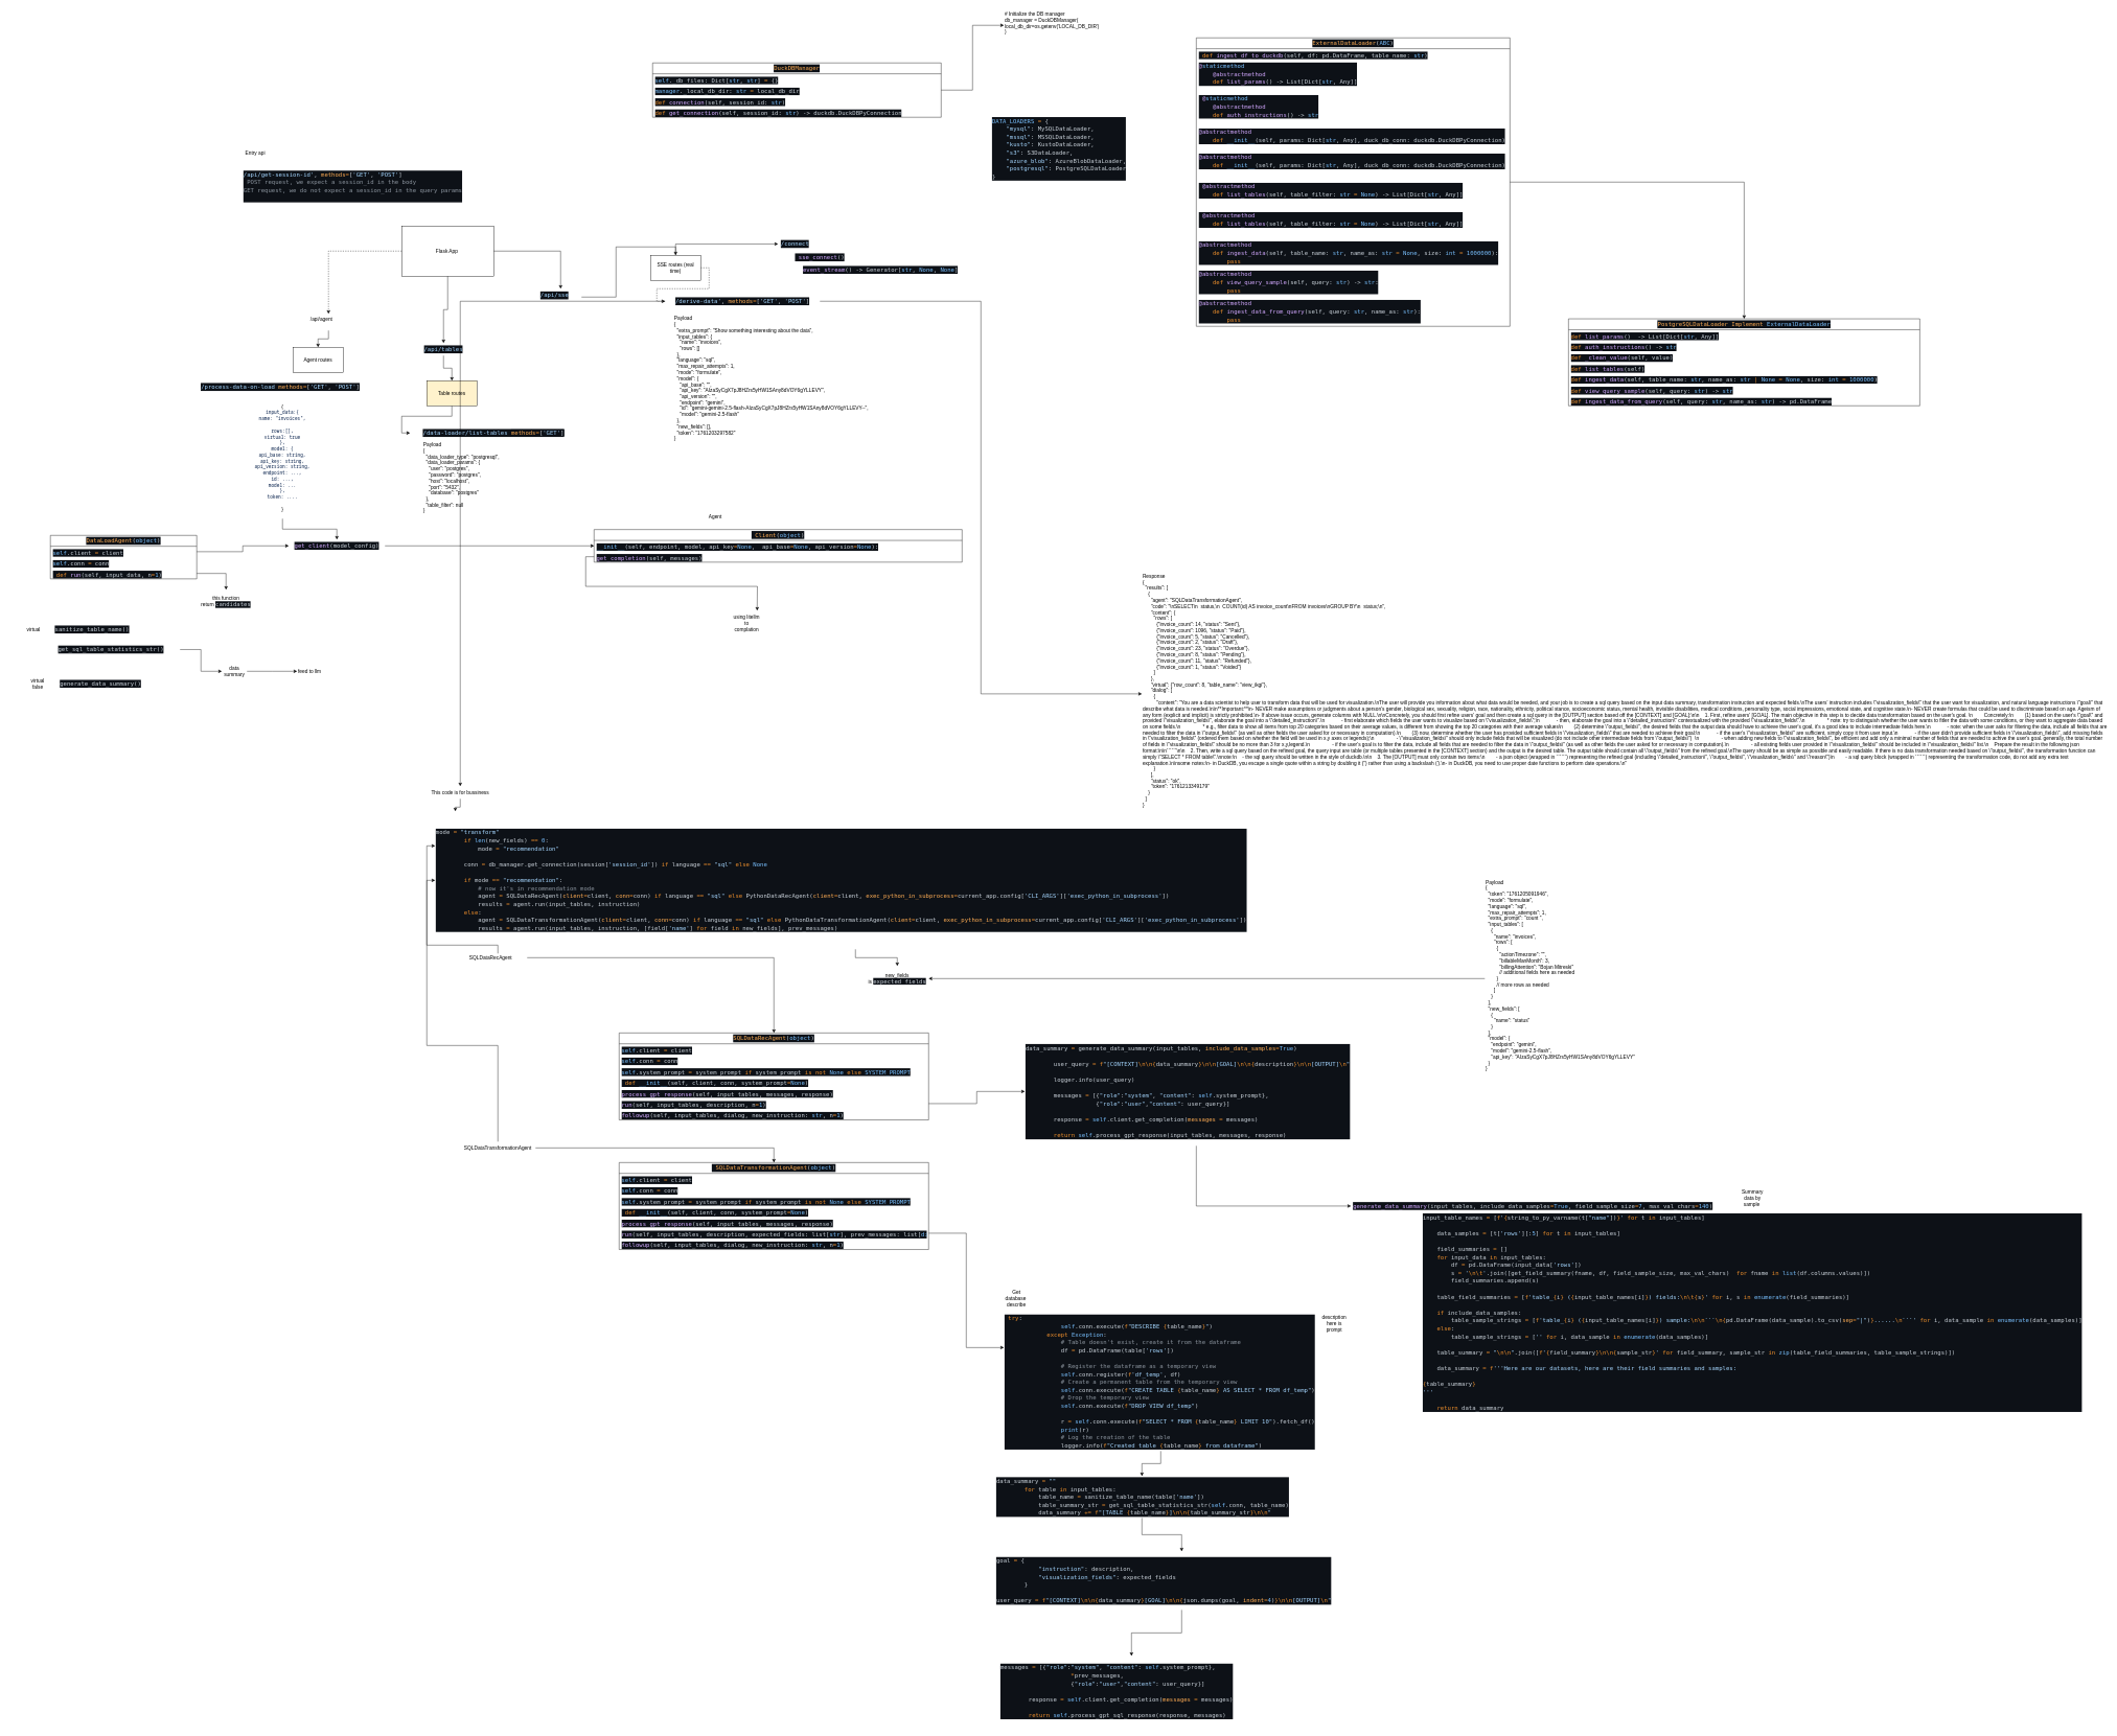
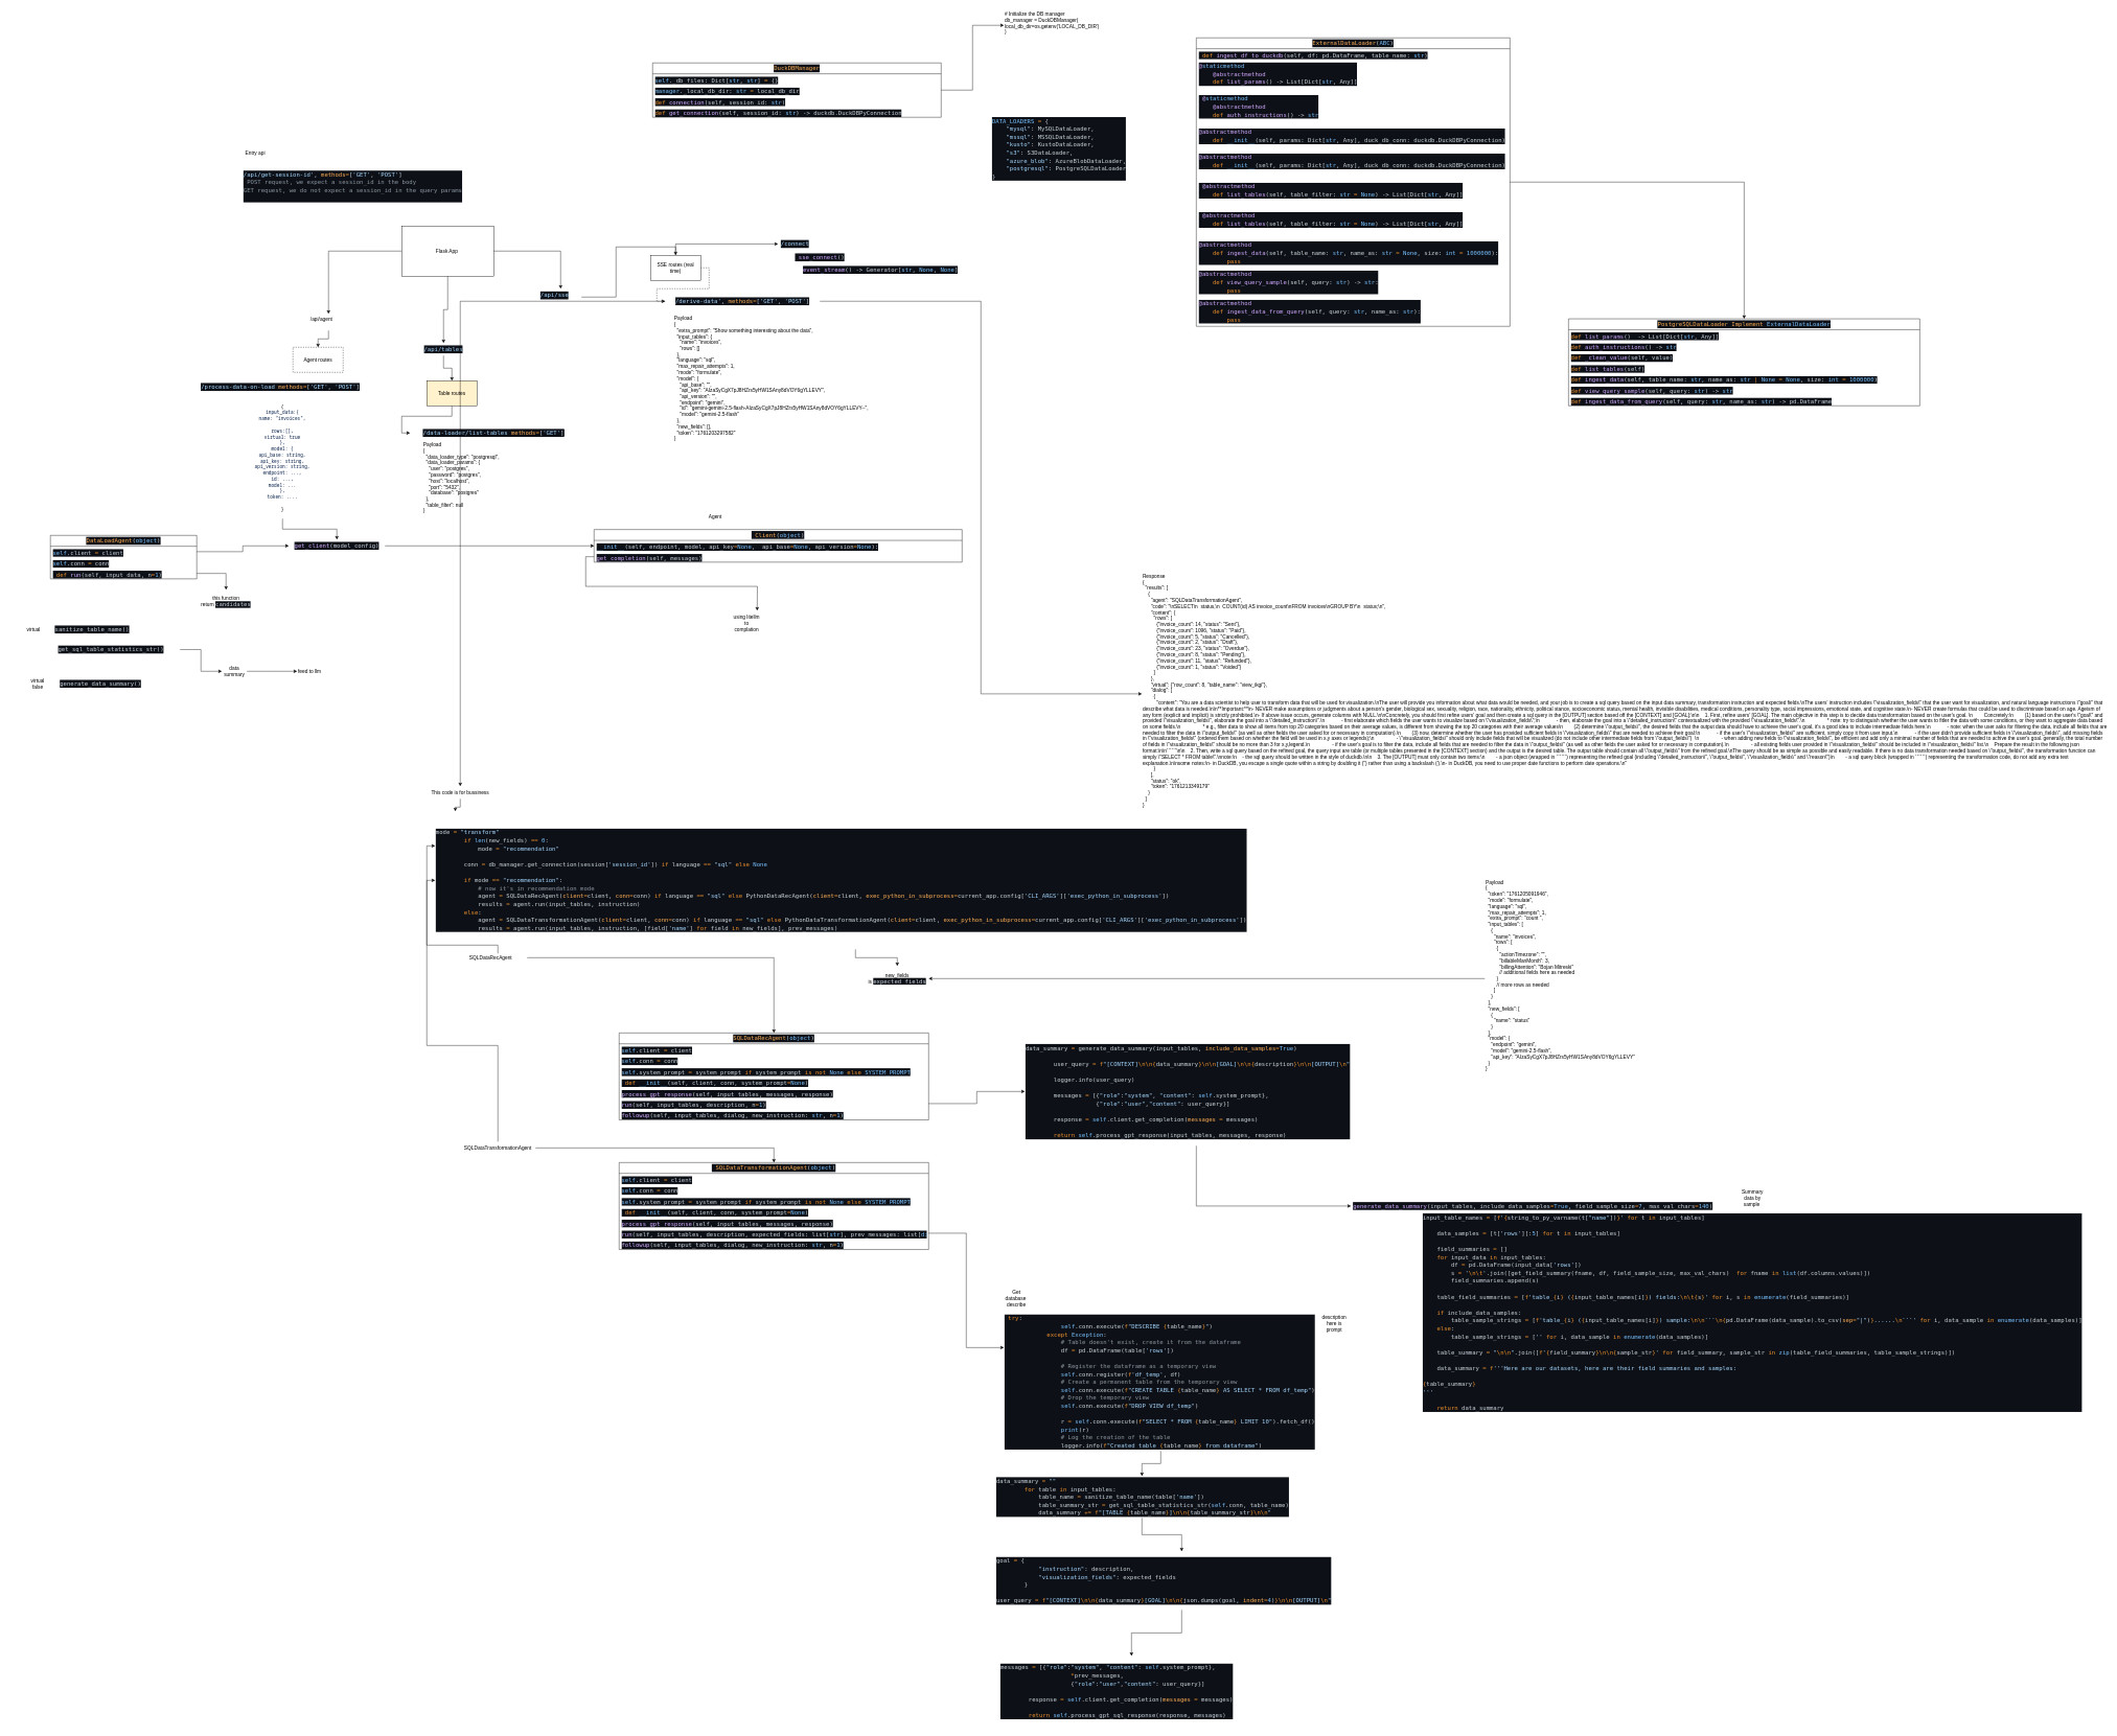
- <mxCell id="43" value="" style="edgeStyle=orthogonalEdgeStyle;rounded=0;orthogonalLoop=1;jettySize=auto;html=1;entryX=0.5;entryY=0;entryDx=0;entryDy=0;dashed=1;" edge="1" parent="1" source="5" target="44"><mxGeometry relative="1" as="geometry"><mxPoint x="960" y="600" as="sourcePoint" /><mxPoint x="760" y="830" as="targetPoint" /></mxGeometry></mxCell>
+ <mxCell id="43" value="" style="edgeStyle=orthogonalEdgeStyle;rounded=0;orthogonalLoop=1;jettySize=auto;html=1;entryX=0.5;entryY=0;entryDx=0;entryDy=0;" edge="1" parent="1" source="5" target="44"><mxGeometry relative="1" as="geometry"><mxPoint x="960" y="600" as="sourcePoint" /><mxPoint x="760" y="830" as="targetPoint" /></mxGeometry></mxCell>
- <mxCell id="6" value="Agent routes" style="rounded=0;whiteSpace=wrap;html=1;" vertex="1" parent="1"><mxGeometry x="700" y="830" width="120" height="60" as="geometry" /></mxCell>
+ <mxCell id="6" value="Agent routes" style="rounded=0;whiteSpace=wrap;html=1;dashed=1;" vertex="1" parent="1"><mxGeometry x="700" y="830" width="120" height="60" as="geometry" /></mxCell>
